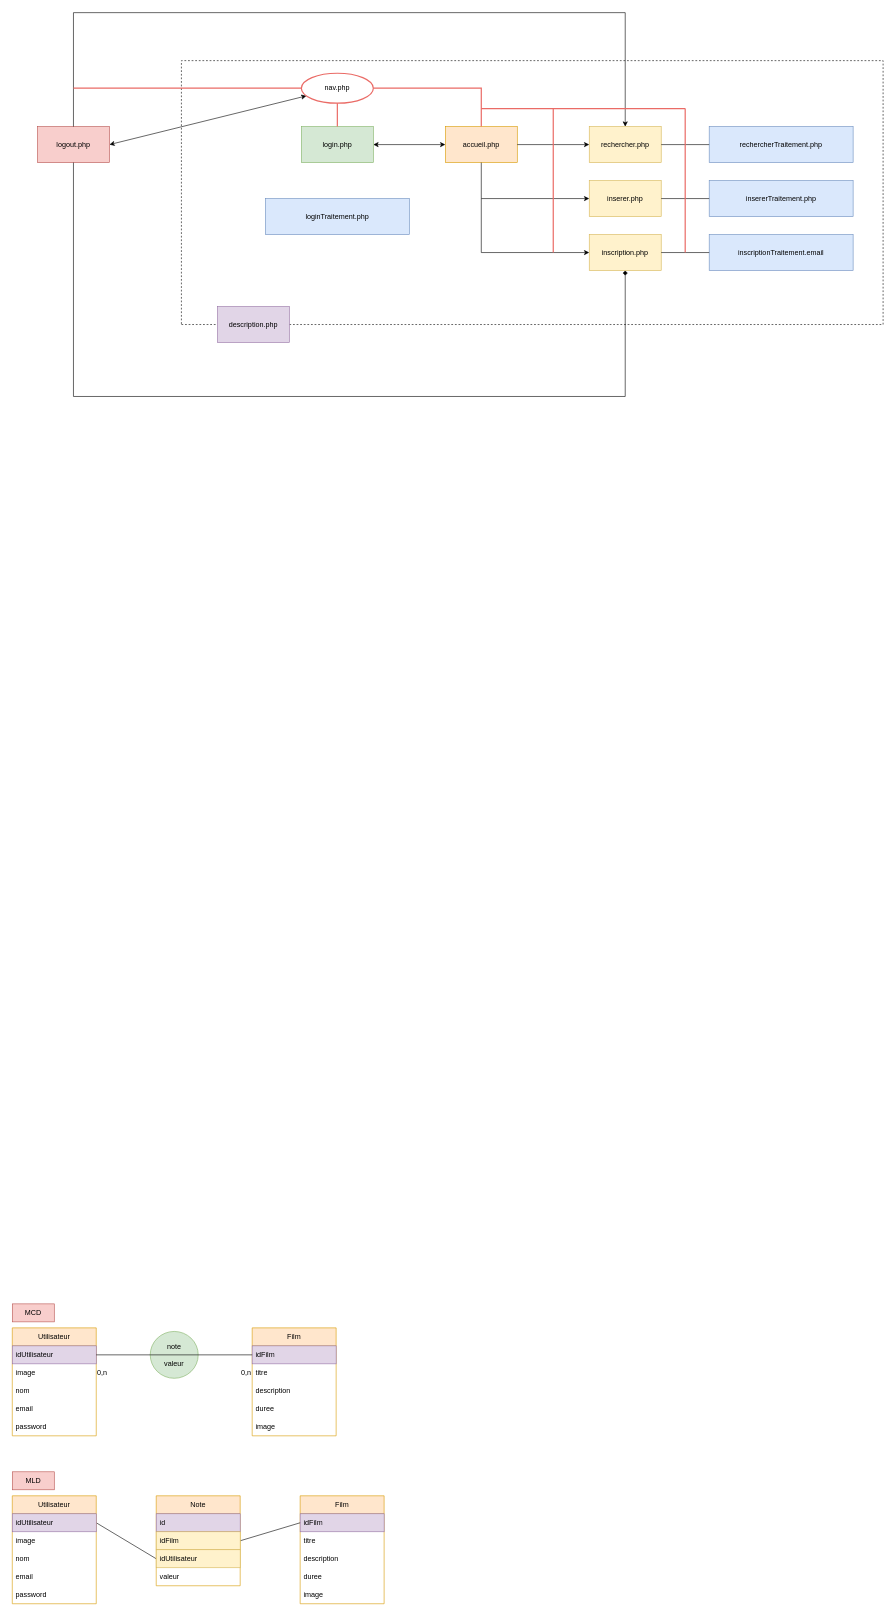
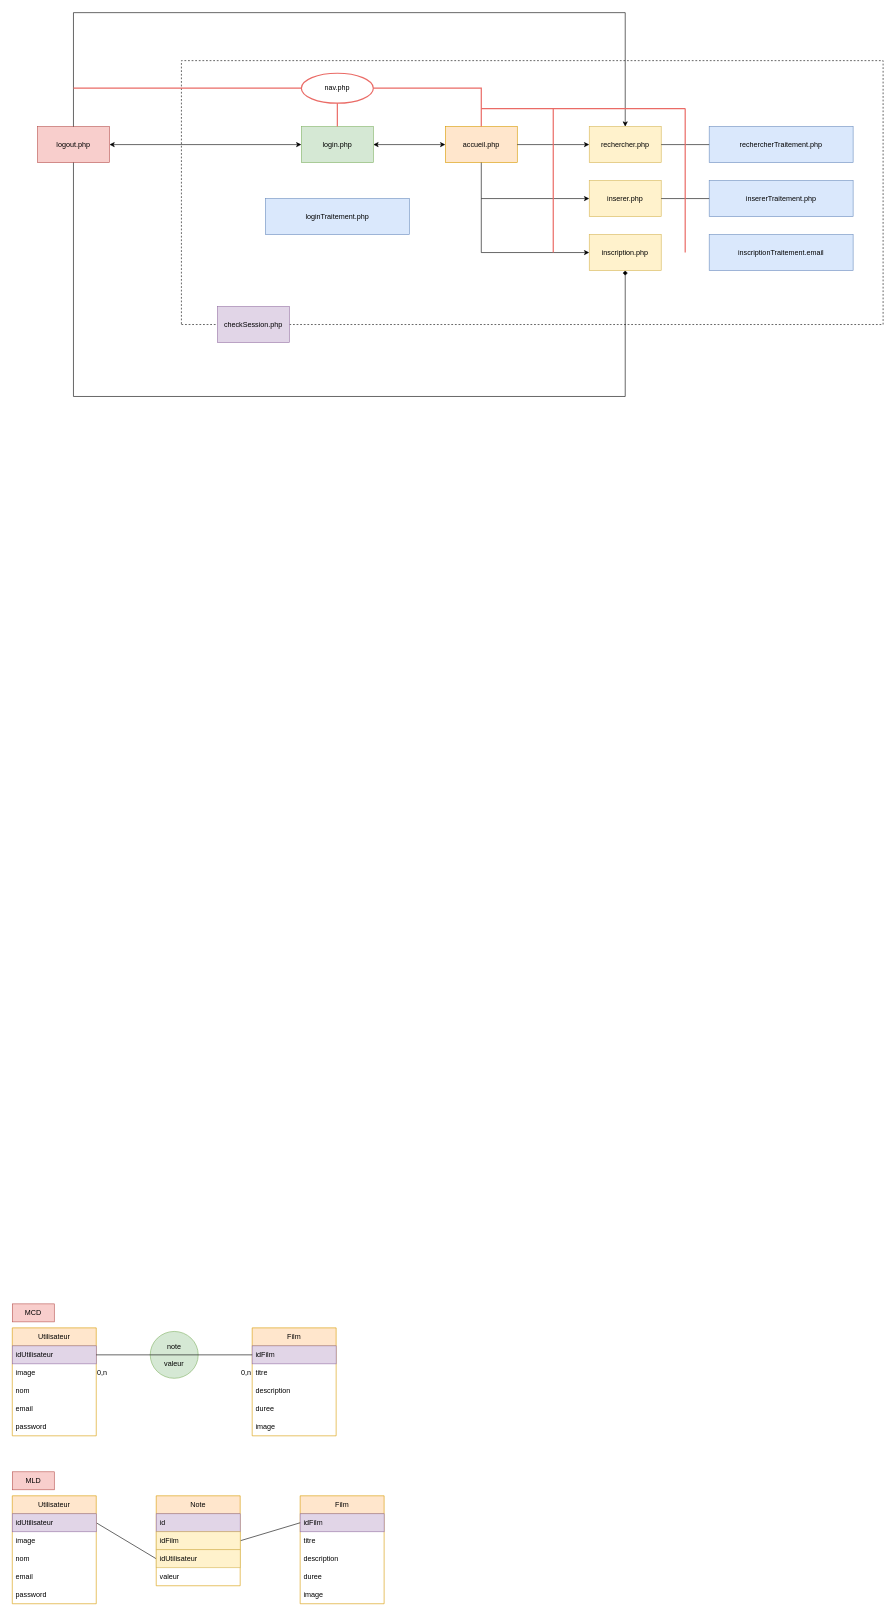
- <mxCell id="51" value="" style="endArrow=classic;startArrow=classic;html=1;rounded=0;exitX=1;exitY=0.5;exitDx=0;exitDy=0;" edge="1" parent="1" source="41" target="64"><mxGeometry width="50" height="50" relative="1" as="geometry"><mxPoint x="512" y="320" as="sourcePoint" /><mxPoint x="562" y="270" as="targetPoint" /></mxGeometry></mxCell>
+ <mxCell id="51" value="" style="endArrow=classic;startArrow=classic;html=1;rounded=0;entryX=0;entryY=0.5;entryDx=0;entryDy=0;exitX=1;exitY=0.5;exitDx=0;exitDy=0;" edge="1" parent="1" source="41" target="49"><mxGeometry width="50" height="50" relative="1" as="geometry"><mxPoint x="512" y="320" as="sourcePoint" /><mxPoint x="562" y="270" as="targetPoint" /></mxGeometry></mxCell>
- <mxCell id="57" value="" style="endArrow=none;html=1;rounded=0;exitX=1;exitY=0.5;exitDx=0;exitDy=0;entryX=0;entryY=0.5;entryDx=0;entryDy=0;" edge="1" parent="1" source="47" target="56"><mxGeometry width="50" height="50" relative="1" as="geometry"><mxPoint x="1102" y="390" as="sourcePoint" /><mxPoint x="1152" y="340" as="targetPoint" /></mxGeometry></mxCell>
- <mxCell id="63" value="description.php" style="rounded=0;whiteSpace=wrap;html=1;fillColor=#e1d5e7;strokeColor=#9673a6;" vertex="1" parent="1"><mxGeometry x="362" y="510" width="120" height="60" as="geometry" /></mxCell>
+ <mxCell id="63" value="checkSession.php" style="rounded=0;whiteSpace=wrap;html=1;fillColor=#e1d5e7;strokeColor=#9673a6;" vertex="1" parent="1"><mxGeometry x="362" y="510" width="120" height="60" as="geometry" /></mxCell>
